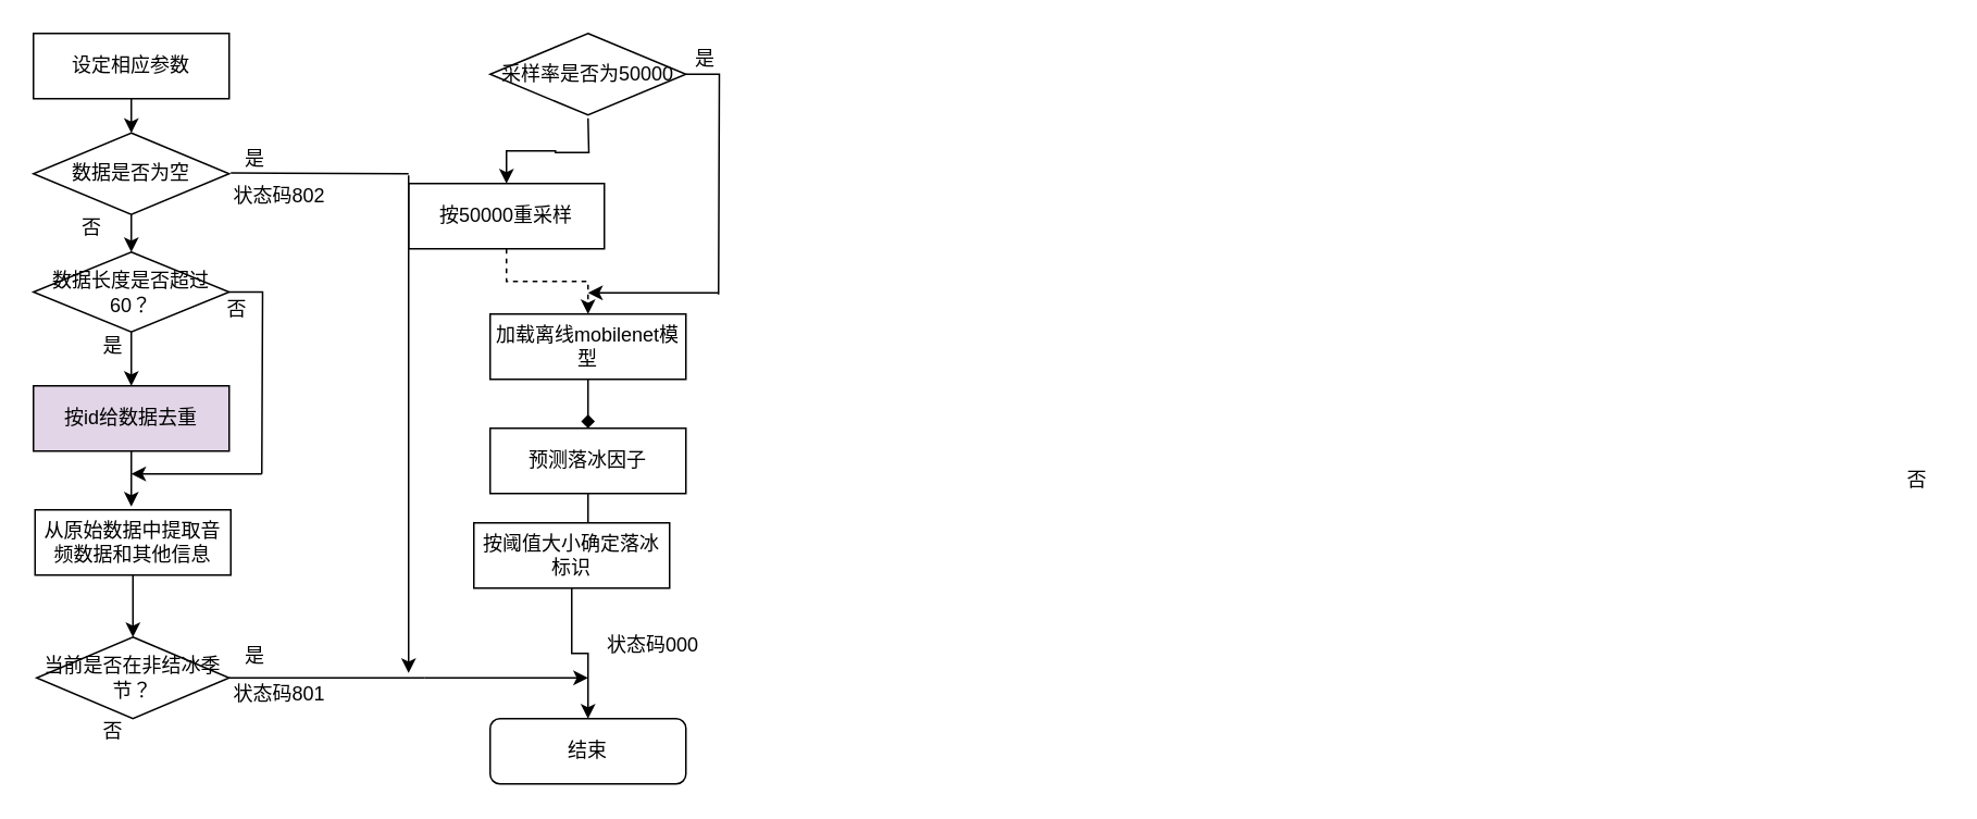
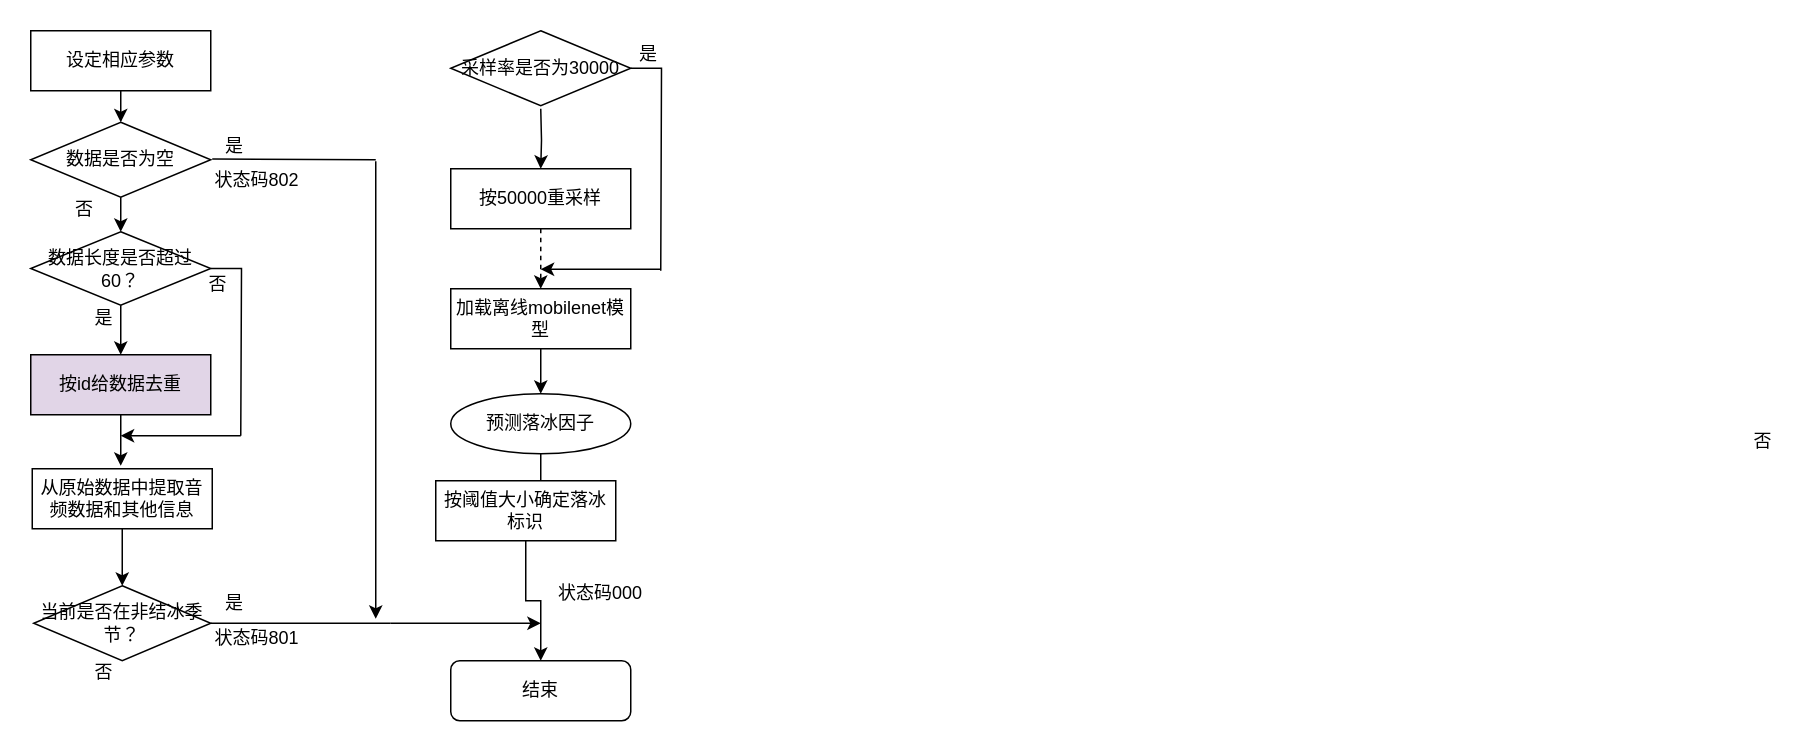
- <mxCell id="22" value="采样率是否为50000" style="rhombus;whiteSpace=wrap;html=1;" vertex="1" parent="1"><mxGeometry x="300" y="20" width="120" height="50" as="geometry" /></mxCell>
+ <mxCell id="22" value="采样率是否为30000" style="rhombus;whiteSpace=wrap;html=1;" vertex="1" parent="1"><mxGeometry x="300" y="20" width="120" height="50" as="geometry" /></mxCell>
- <mxCell id="4" value="按50000重采样" style="rounded=0;whiteSpace=wrap;html=1;" parent="1" vertex="1"><mxGeometry x="250" y="112" width="120" height="40" as="geometry" /></mxCell>
+ <mxCell id="4" value="按50000重采样" style="rounded=0;whiteSpace=wrap;html=1;" parent="1" vertex="1"><mxGeometry x="300" y="112" width="120" height="40" as="geometry" /></mxCell>
- <mxCell id="5" value="" style="edgeStyle=orthogonalEdgeStyle;rounded=0;orthogonalLoop=1;jettySize=auto;html=1;entryX=0.5;entryY=0;entryDx=0;entryDy=0;endArrow=diamond;" edge="1" parent="1" source="6" target="24"><mxGeometry relative="1" as="geometry" /></mxCell>
+ <mxCell id="5" value="" style="edgeStyle=orthogonalEdgeStyle;rounded=0;orthogonalLoop=1;jettySize=auto;html=1;entryX=0.5;entryY=0;entryDx=0;entryDy=0;" edge="1" parent="1" source="6" target="24"><mxGeometry relative="1" as="geometry" /></mxCell>
- <mxCell id="24" value="预测落冰因子" style="rounded=0;whiteSpace=wrap;html=1;" vertex="1" parent="1"><mxGeometry x="300" y="262" width="120" height="40" as="geometry" /></mxCell>
+ <mxCell id="24" value="预测落冰因子" style="ellipse;whiteSpace=wrap;html=1;" vertex="1" parent="1"><mxGeometry x="300" y="262" width="120" height="40" as="geometry" /></mxCell>
